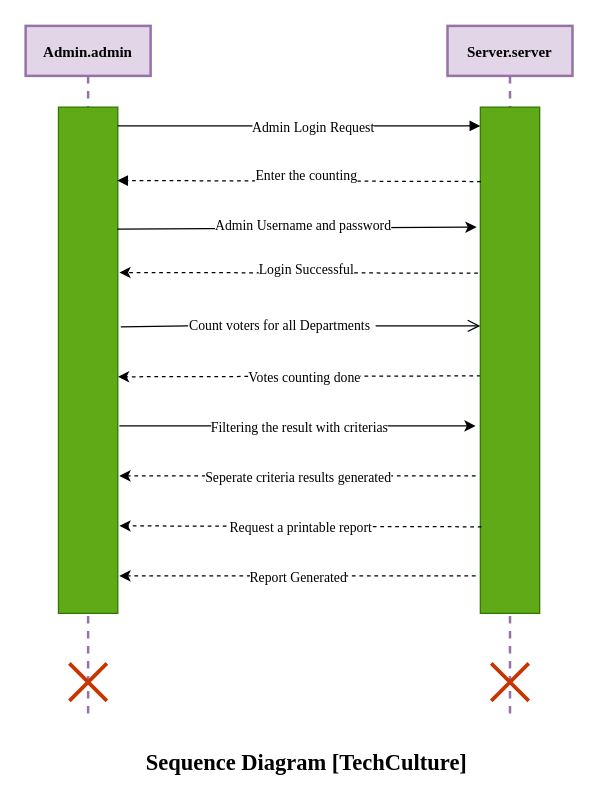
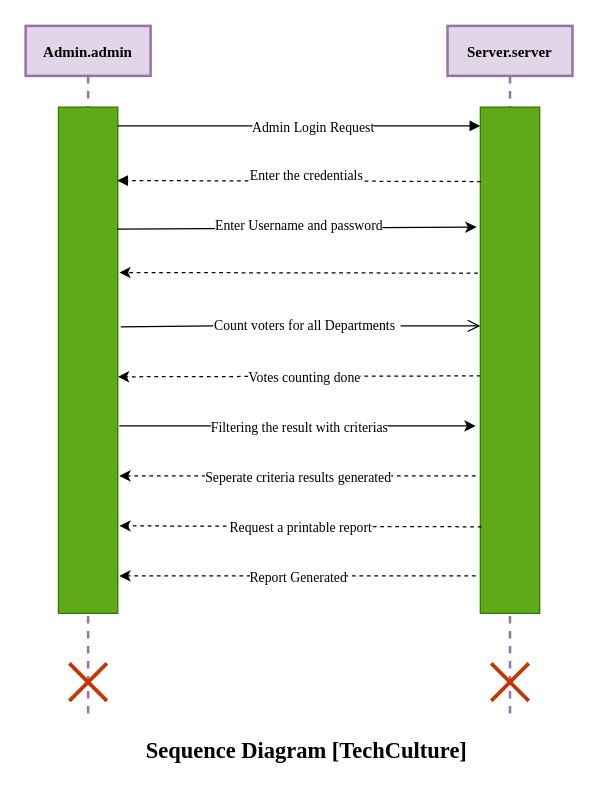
- <mxCell id="18" value="&lt;span style=&quot;font-family: &amp;#34;times new roman&amp;#34; ; font-size: 11px ; background-color: rgb(255 , 255 , 255)&quot;&gt;Enter the counting&lt;/span&gt;" style="text;whiteSpace=wrap;html=1;fontSize=14;fontFamily=Times New Roman;align=center;" vertex="1" parent="1"><mxGeometry x="170" y="125" width="150" height="20" as="geometry" /></mxCell>
+ <mxCell id="18" value="&lt;span style=&quot;font-family: &amp;#34;times new roman&amp;#34; ; font-size: 11px ; background-color: rgb(255 , 255 , 255)&quot;&gt;Enter the credentials&lt;/span&gt;" style="text;whiteSpace=wrap;html=1;fontSize=14;fontFamily=Times New Roman;align=center;" vertex="1" parent="1"><mxGeometry x="170" y="125" width="150" height="20" as="geometry" /></mxCell>
- <mxCell id="15" value="&lt;span style=&quot;color: rgb(0 , 0 , 0) ; font-family: &amp;#34;times new roman&amp;#34; ; font-size: 11px ; font-style: normal ; font-weight: 400 ; letter-spacing: normal ; text-align: center ; text-indent: 0px ; text-transform: none ; word-spacing: 0px ; background-color: rgb(255 , 255 , 255) ; display: inline ; float: none&quot;&gt;Admin Username and password&lt;/span&gt;" style="text;whiteSpace=wrap;html=1;fontSize=14;fontFamily=Times New Roman;" vertex="1" parent="1"><mxGeometry x="170" y="165" width="150" height="10" as="geometry" /></mxCell>
+ <mxCell id="15" value="&lt;span style=&quot;color: rgb(0 , 0 , 0) ; font-family: &amp;#34;times new roman&amp;#34; ; font-size: 11px ; font-style: normal ; font-weight: 400 ; letter-spacing: normal ; text-align: center ; text-indent: 0px ; text-transform: none ; word-spacing: 0px ; background-color: rgb(255 , 255 , 255) ; display: inline ; float: none&quot;&gt;Enter Username and password&lt;/span&gt;" style="text;whiteSpace=wrap;html=1;fontSize=14;fontFamily=Times New Roman;" vertex="1" parent="1"><mxGeometry x="170" y="165" width="150" height="10" as="geometry" /></mxCell>
- <mxCell id="17" value="&lt;span style=&quot;color: rgb(0 , 0 , 0) ; font-family: &amp;#34;times new roman&amp;#34; ; font-size: 11px ; font-style: normal ; font-weight: 400 ; letter-spacing: normal ; text-indent: 0px ; text-transform: none ; word-spacing: 0px ; background-color: rgb(255 , 255 , 255) ; display: inline ; float: none&quot;&gt;Login Successful&lt;/span&gt;" style="text;whiteSpace=wrap;html=1;fontSize=14;fontFamily=Times New Roman;align=center;" vertex="1" parent="1"><mxGeometry x="170" y="200" width="150" height="15" as="geometry" /></mxCell>
- <mxCell id="19" value="&lt;span&gt;Count voters for all Departments&amp;nbsp;&lt;/span&gt;" style="text;html=1;strokeColor=none;fillColor=none;align=center;verticalAlign=middle;whiteSpace=wrap;rounded=0;shadow=0;glass=0;sketch=0;fontFamily=Times New Roman;fontSize=11;" vertex="1" parent="1"><mxGeometry x="150" y="250" width="150" height="20" as="geometry" /></mxCell>
+ <mxCell id="19" value="&lt;span&gt;Count voters for all Departments&amp;nbsp;&lt;/span&gt;" style="text;html=1;strokeColor=none;fillColor=none;align=center;verticalAlign=middle;whiteSpace=wrap;rounded=0;shadow=0;glass=0;sketch=0;fontFamily=Times New Roman;fontSize=11;" vertex="1" parent="1"><mxGeometry x="170" y="250" width="150" height="20" as="geometry" /></mxCell>
- <mxCell id="29" value="&lt;font style=&quot;font-size: 18px;&quot;&gt;&lt;b style=&quot;font-size: 18px;&quot;&gt;Sequence Diagram [TechCulture]&lt;/b&gt;&lt;/font&gt;" style="text;html=1;strokeColor=none;fillColor=none;align=center;verticalAlign=middle;whiteSpace=wrap;rounded=0;shadow=0;glass=0;sketch=0;fontFamily=Times New Roman;fontSize=18;" vertex="1" parent="1"><mxGeometry x="100" y="590" width="290" height="40" as="geometry" /></mxCell>
+ <mxCell id="29" value="&lt;font style=&quot;font-size: 18px;&quot;&gt;&lt;b style=&quot;font-size: 18px;&quot;&gt;Sequence Diagram [TechCulture]&lt;/b&gt;&lt;/font&gt;" style="text;html=1;strokeColor=none;fillColor=none;align=center;verticalAlign=middle;whiteSpace=wrap;rounded=0;shadow=0;glass=0;sketch=0;fontFamily=Times New Roman;fontSize=18;" vertex="1" parent="1"><mxGeometry x="100" y="580" width="290" height="40" as="geometry" /></mxCell>
